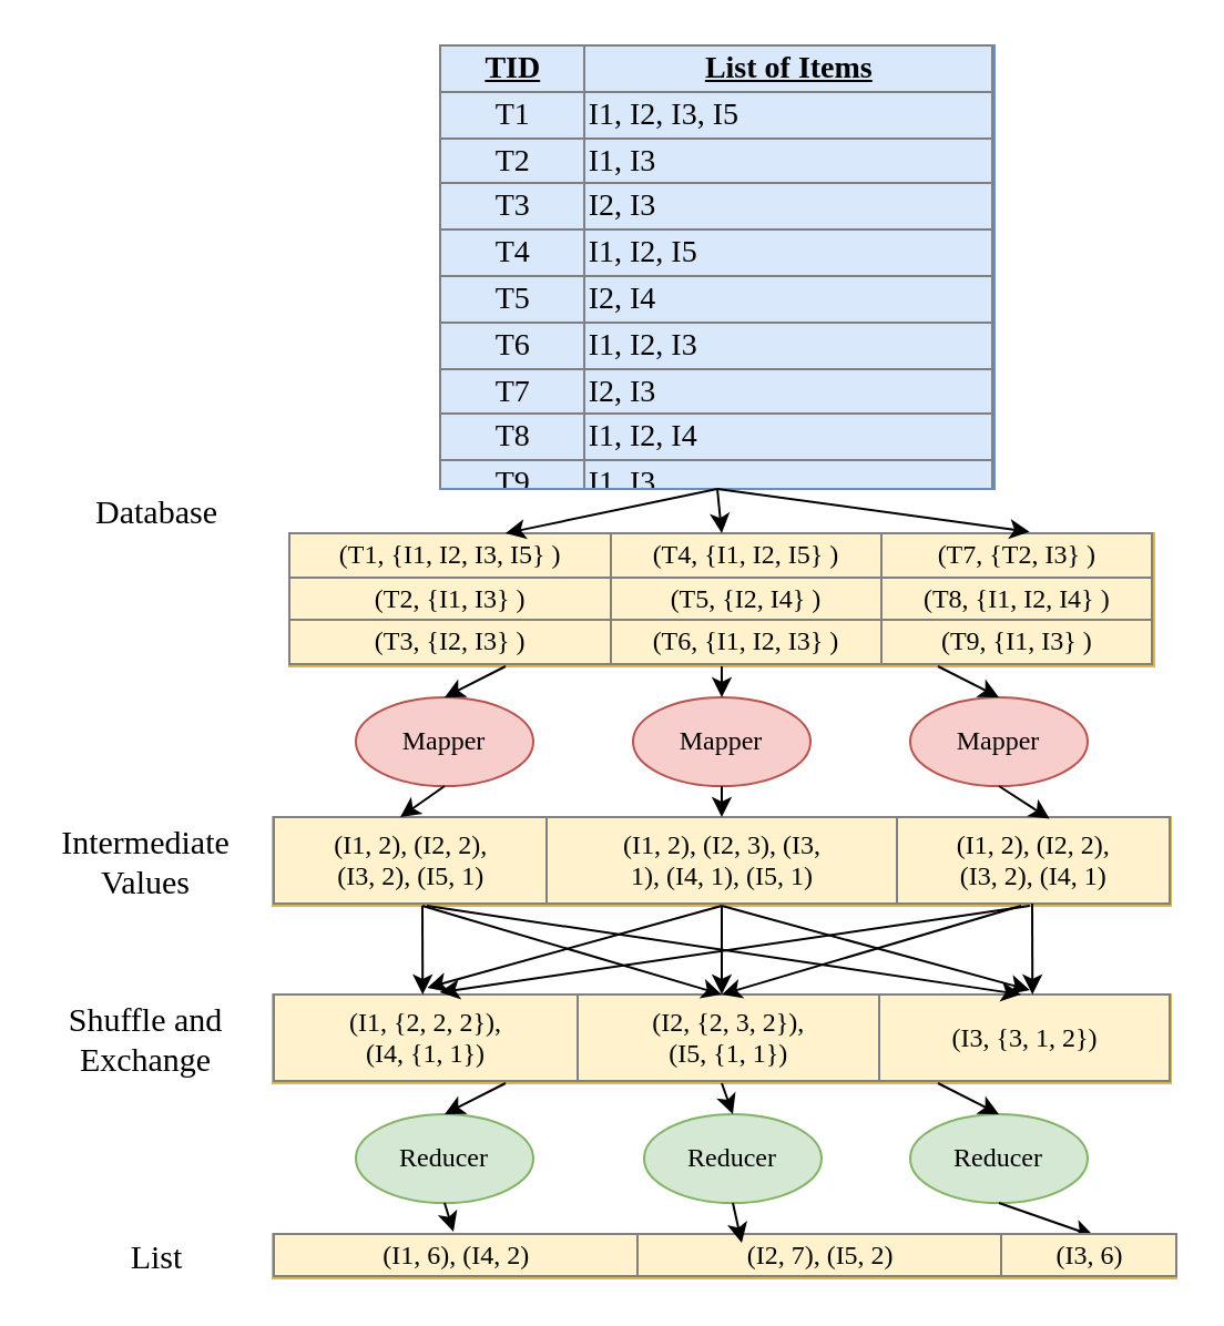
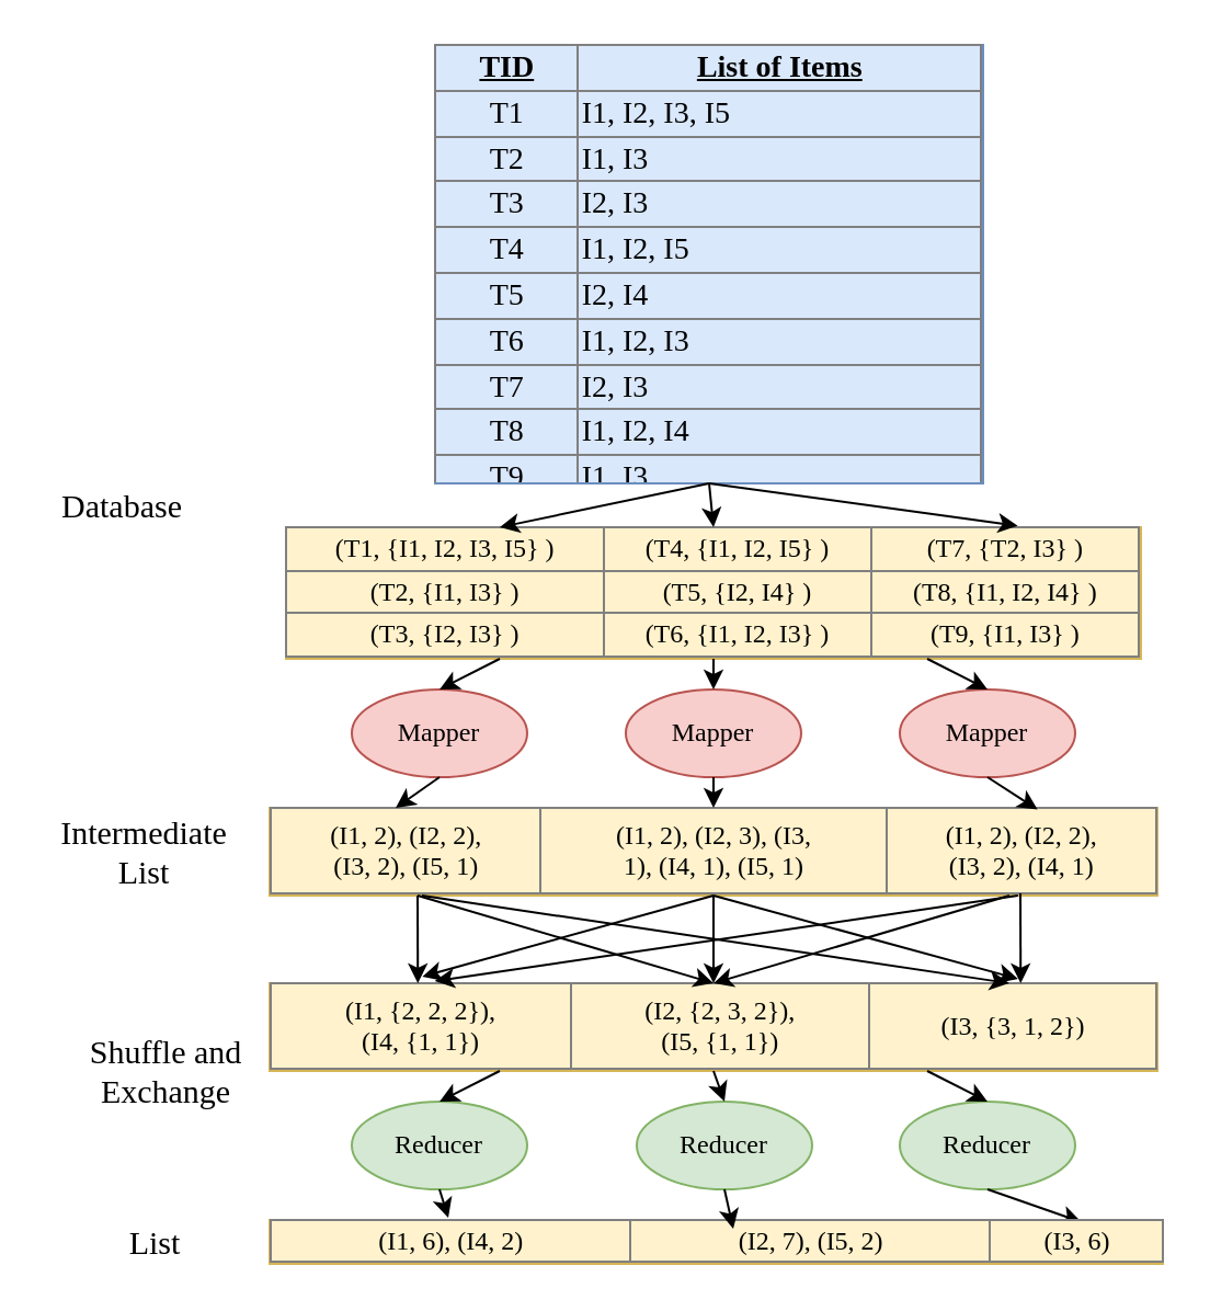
- <mxCell id="37" value="Database" style="text;html=1;align=center;verticalAlign=middle;resizable=0;points=[];autosize=1;fontFamily=Times New Roman;fontSize=15;" vertex="1" parent="1"><mxGeometry x="35" y="220" width="70" height="20" as="geometry" /></mxCell>
+ <mxCell id="37" value="Database" style="text;html=1;align=center;verticalAlign=middle;resizable=0;points=[];autosize=1;fontFamily=Times New Roman;fontSize=15;" vertex="1" parent="1"><mxGeometry x="20" y="220" width="70" height="20" as="geometry" /></mxCell>
- <mxCell id="38" value="Intermediate&lt;br&gt;Values" style="text;html=1;align=center;verticalAlign=middle;resizable=0;points=[];autosize=1;fontSize=15;fontFamily=Times New Roman;" vertex="1" parent="1"><mxGeometry x="20" y="368" width="90" height="40" as="geometry" /></mxCell>
+ <mxCell id="38" value="Intermediate&lt;br&gt;List" style="text;html=1;align=center;verticalAlign=middle;resizable=0;points=[];autosize=1;fontSize=15;fontFamily=Times New Roman;" vertex="1" parent="1"><mxGeometry x="20" y="368" width="90" height="40" as="geometry" /></mxCell>
- <mxCell id="39" value="Shuffle and &lt;br&gt;Exchange" style="text;html=1;align=center;verticalAlign=middle;resizable=0;points=[];autosize=1;fontSize=15;fontFamily=Times New Roman;" vertex="1" parent="1"><mxGeometry x="25" y="448" width="80" height="40" as="geometry" /></mxCell>
+ <mxCell id="39" value="Shuffle and &lt;br&gt;Exchange" style="text;html=1;align=center;verticalAlign=middle;resizable=0;points=[];autosize=1;fontSize=15;fontFamily=Times New Roman;" vertex="1" parent="1"><mxGeometry x="35" y="468" width="80" height="40" as="geometry" /></mxCell>
